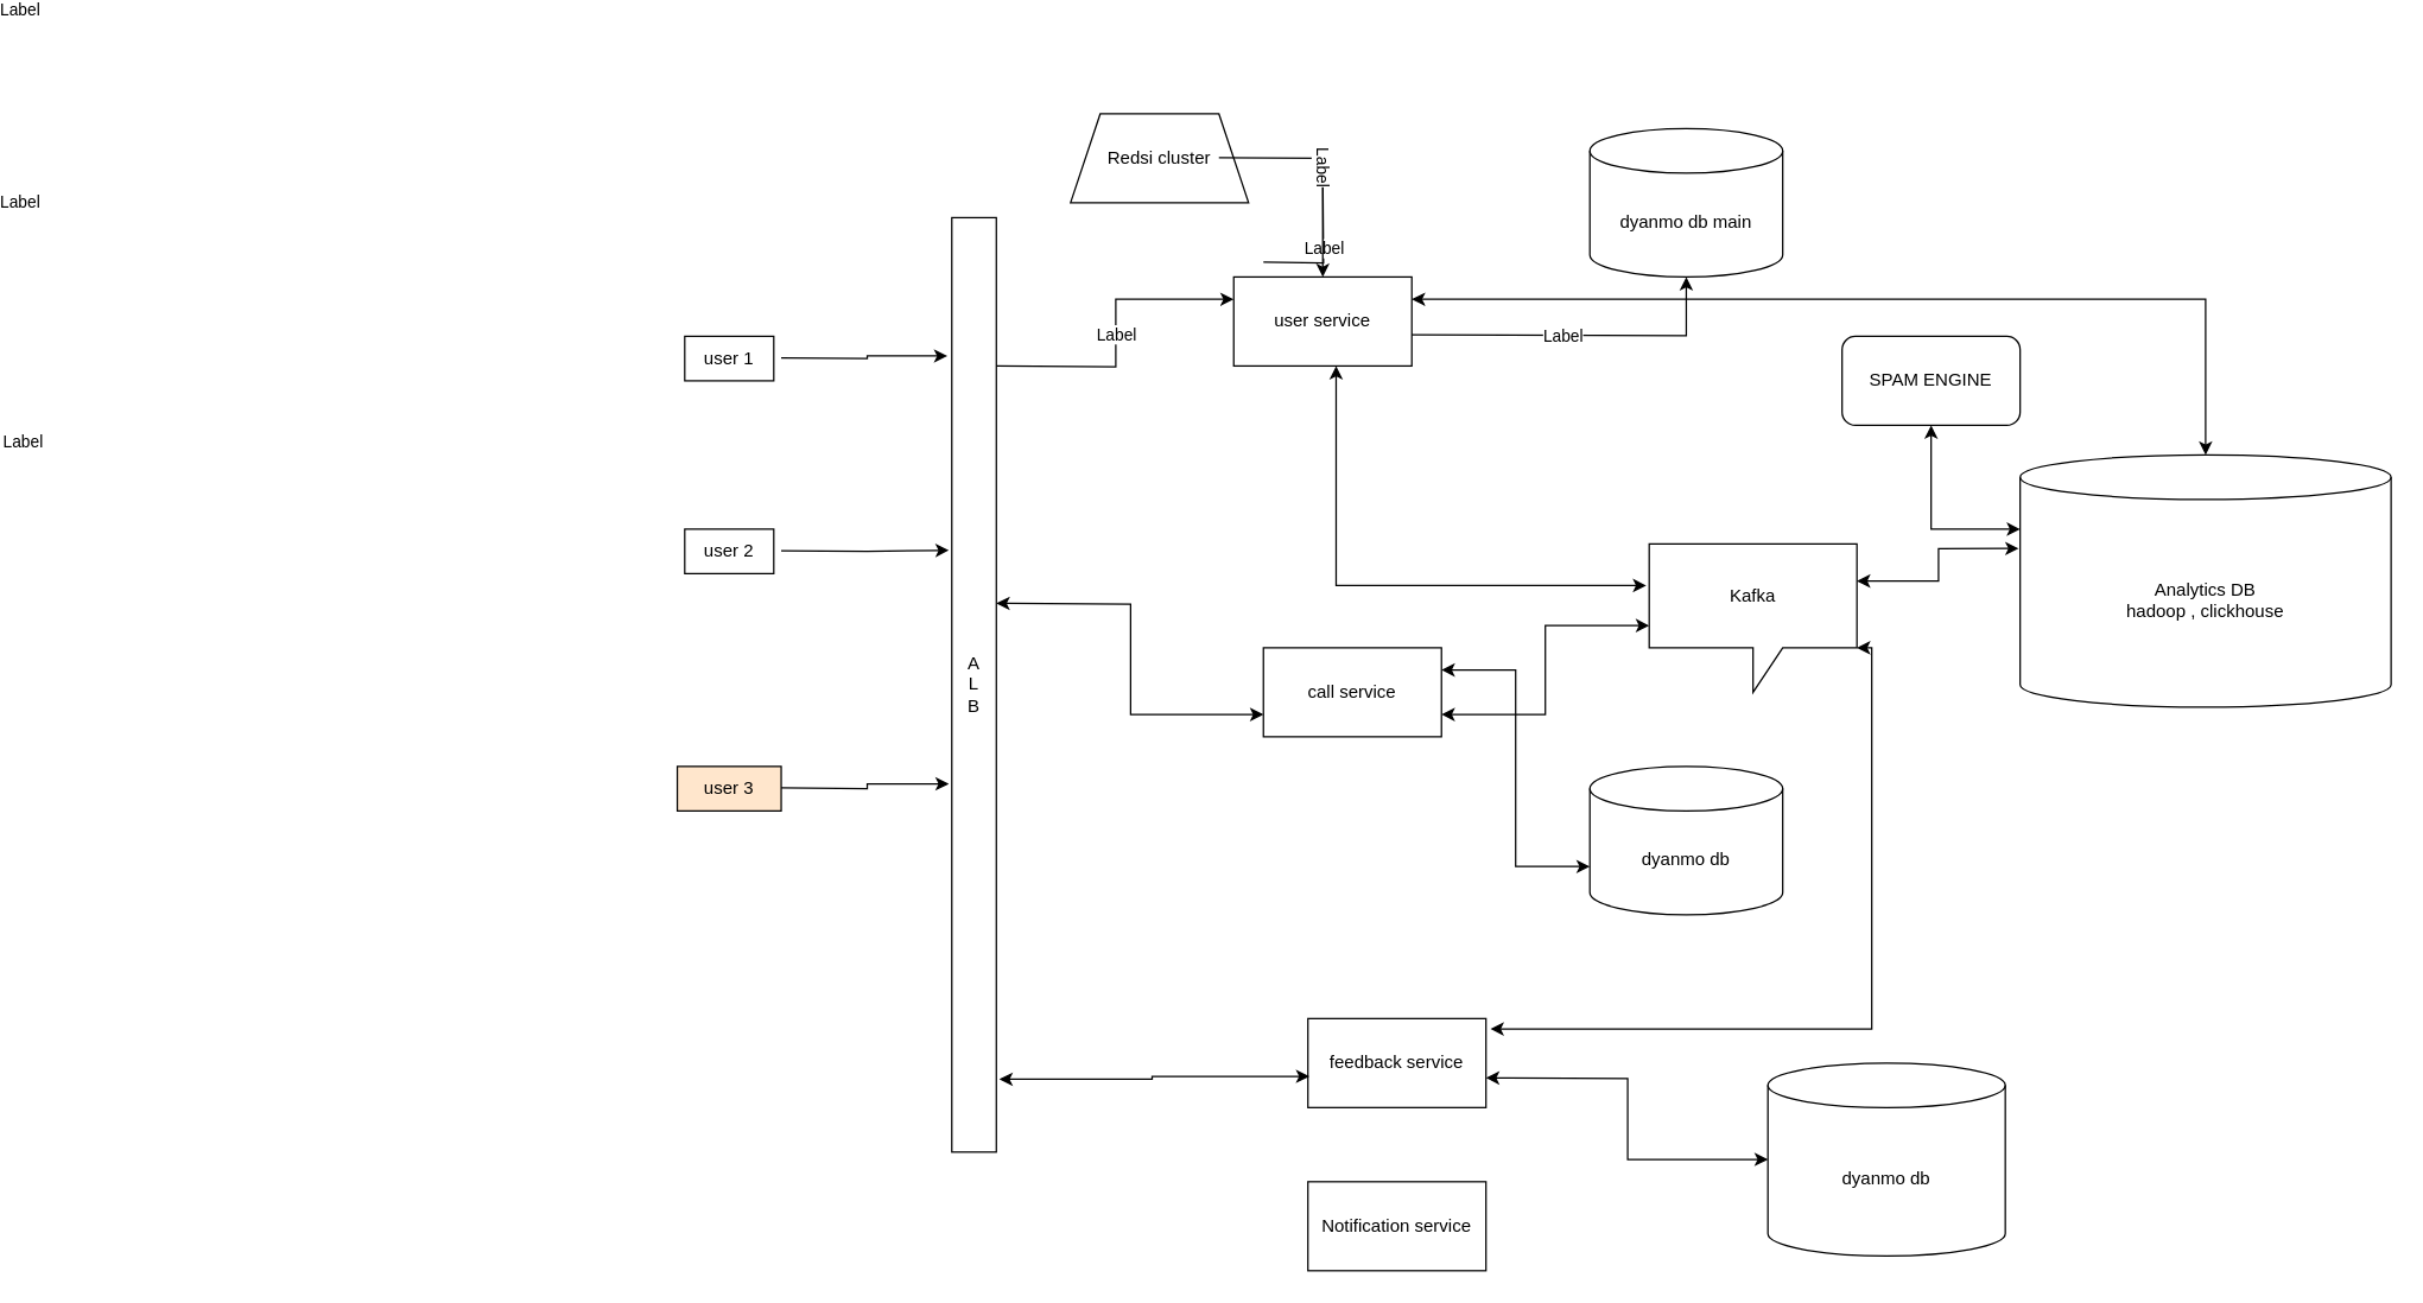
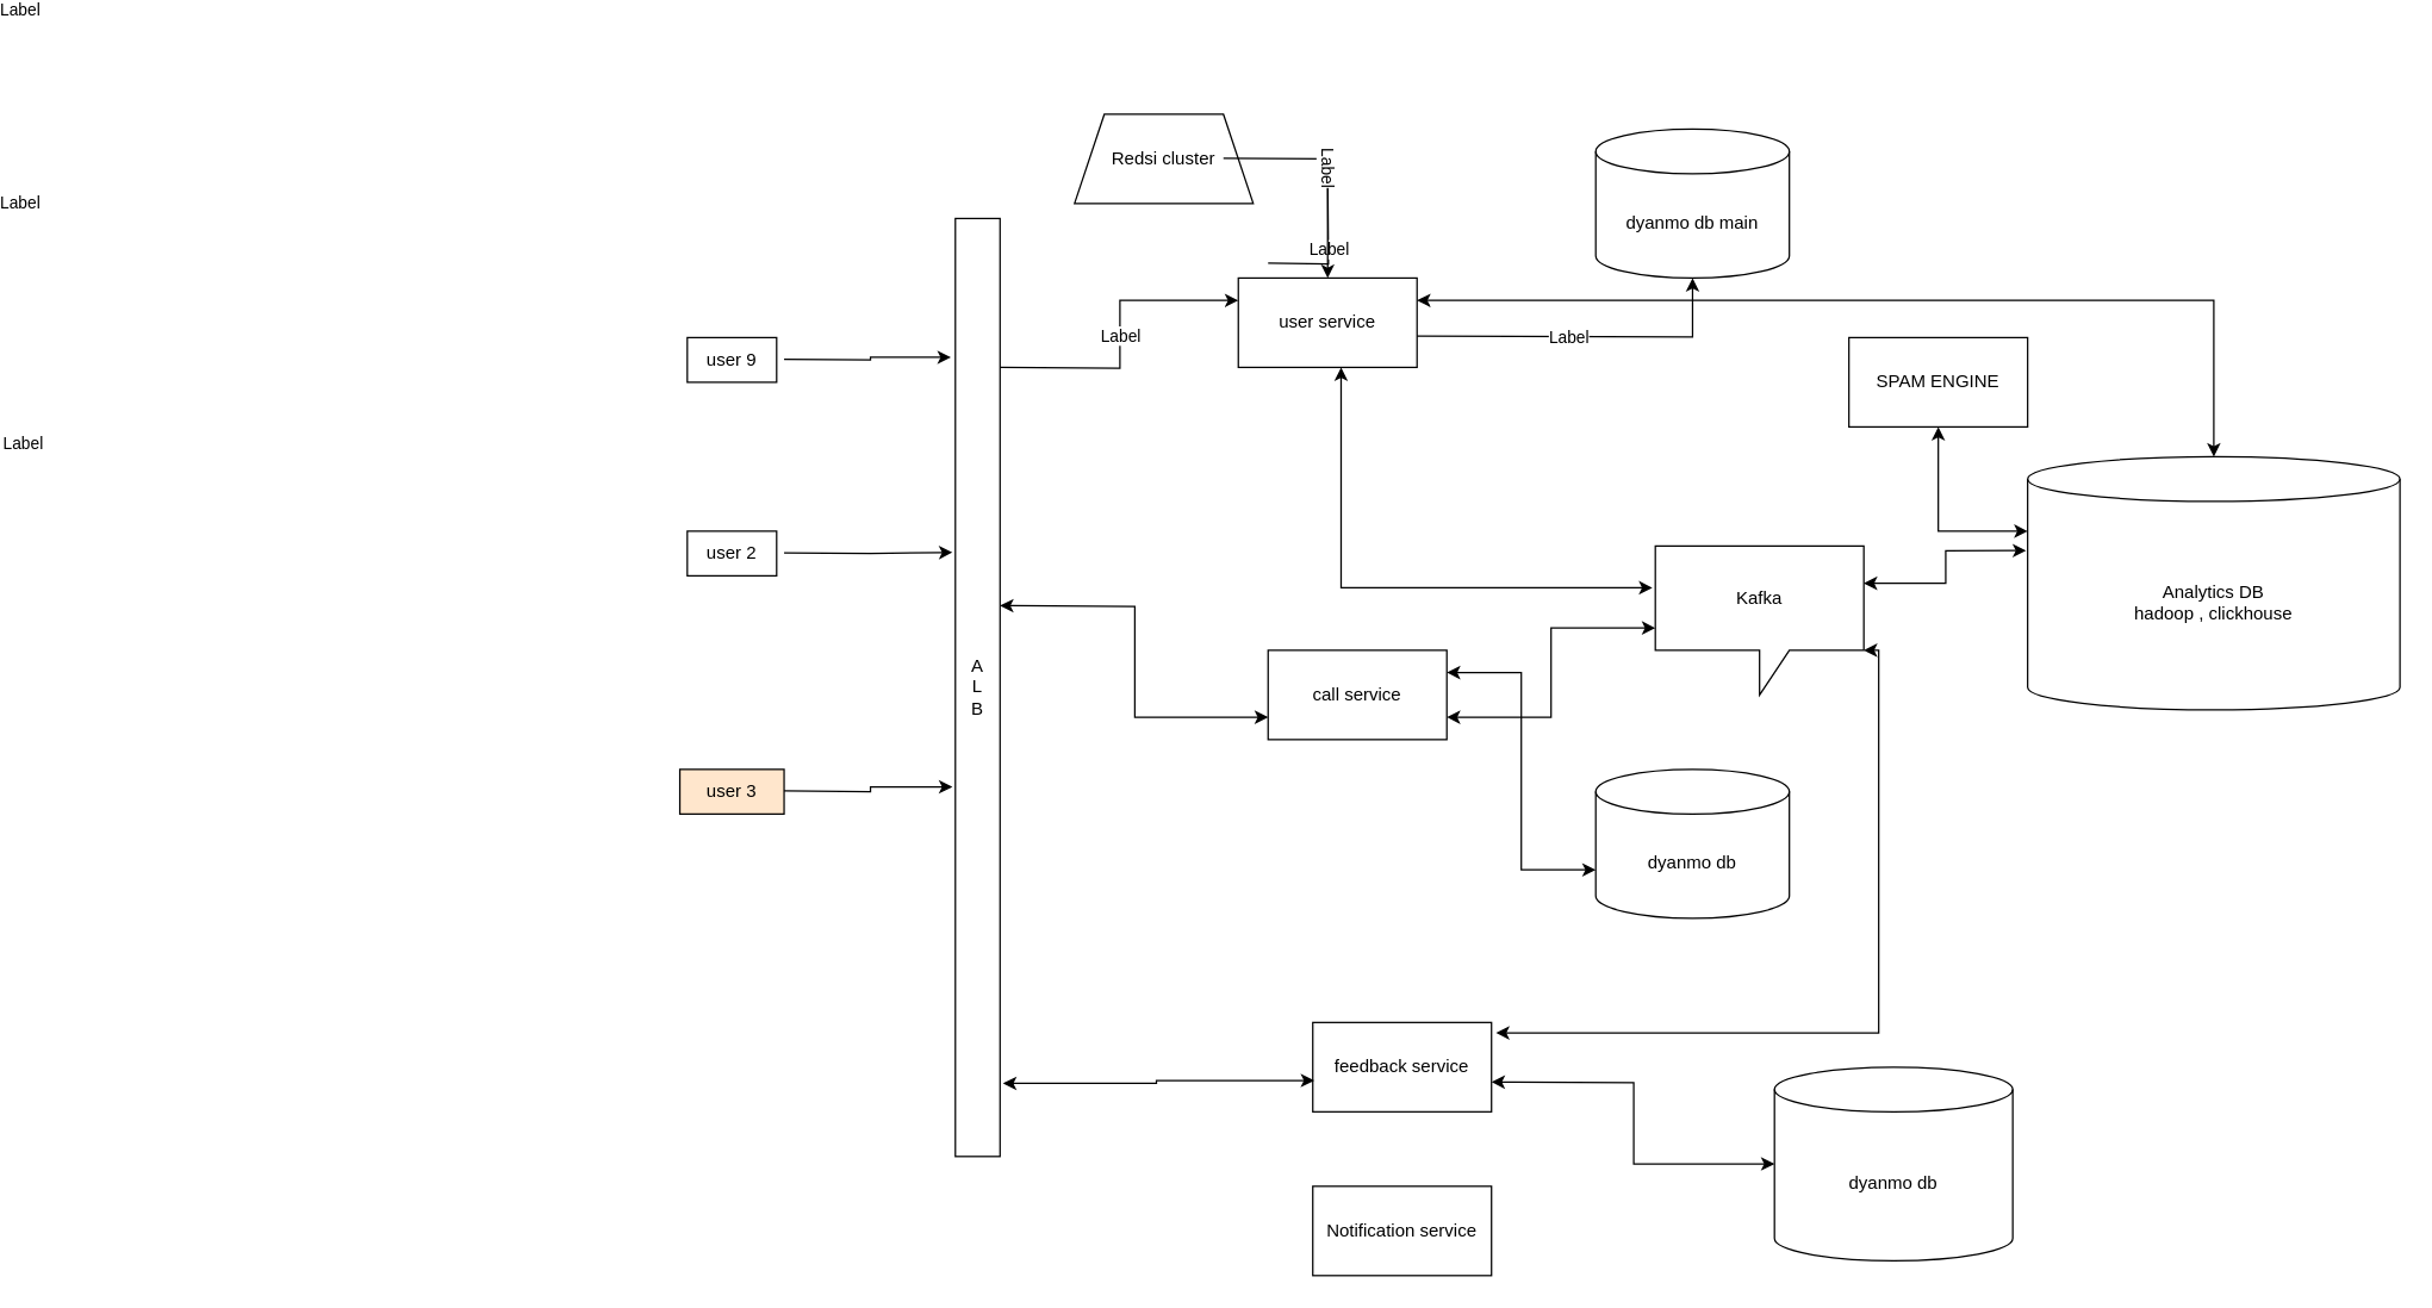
- <mxCell id="2" value="user 1" style="rounded=0;whiteSpace=wrap;html=1;" vertex="1" parent="1"><mxGeometry x="25" y="170" width="60" height="30" as="geometry" /></mxCell>
+ <mxCell id="2" value="user 9" style="rounded=0;whiteSpace=wrap;html=1;" vertex="1" parent="1"><mxGeometry x="25" y="170" width="60" height="30" as="geometry" /></mxCell>
- <mxCell id="39" value="SPAM ENGINE" style="whiteSpace=wrap;html=1;rounded=1;" vertex="1" parent="1"><mxGeometry x="805" y="170" width="120" height="60" as="geometry" /></mxCell>
+ <mxCell id="39" value="SPAM ENGINE" style="rounded=0;whiteSpace=wrap;html=1;" vertex="1" parent="1"><mxGeometry x="805" y="170" width="120" height="60" as="geometry" /></mxCell>
